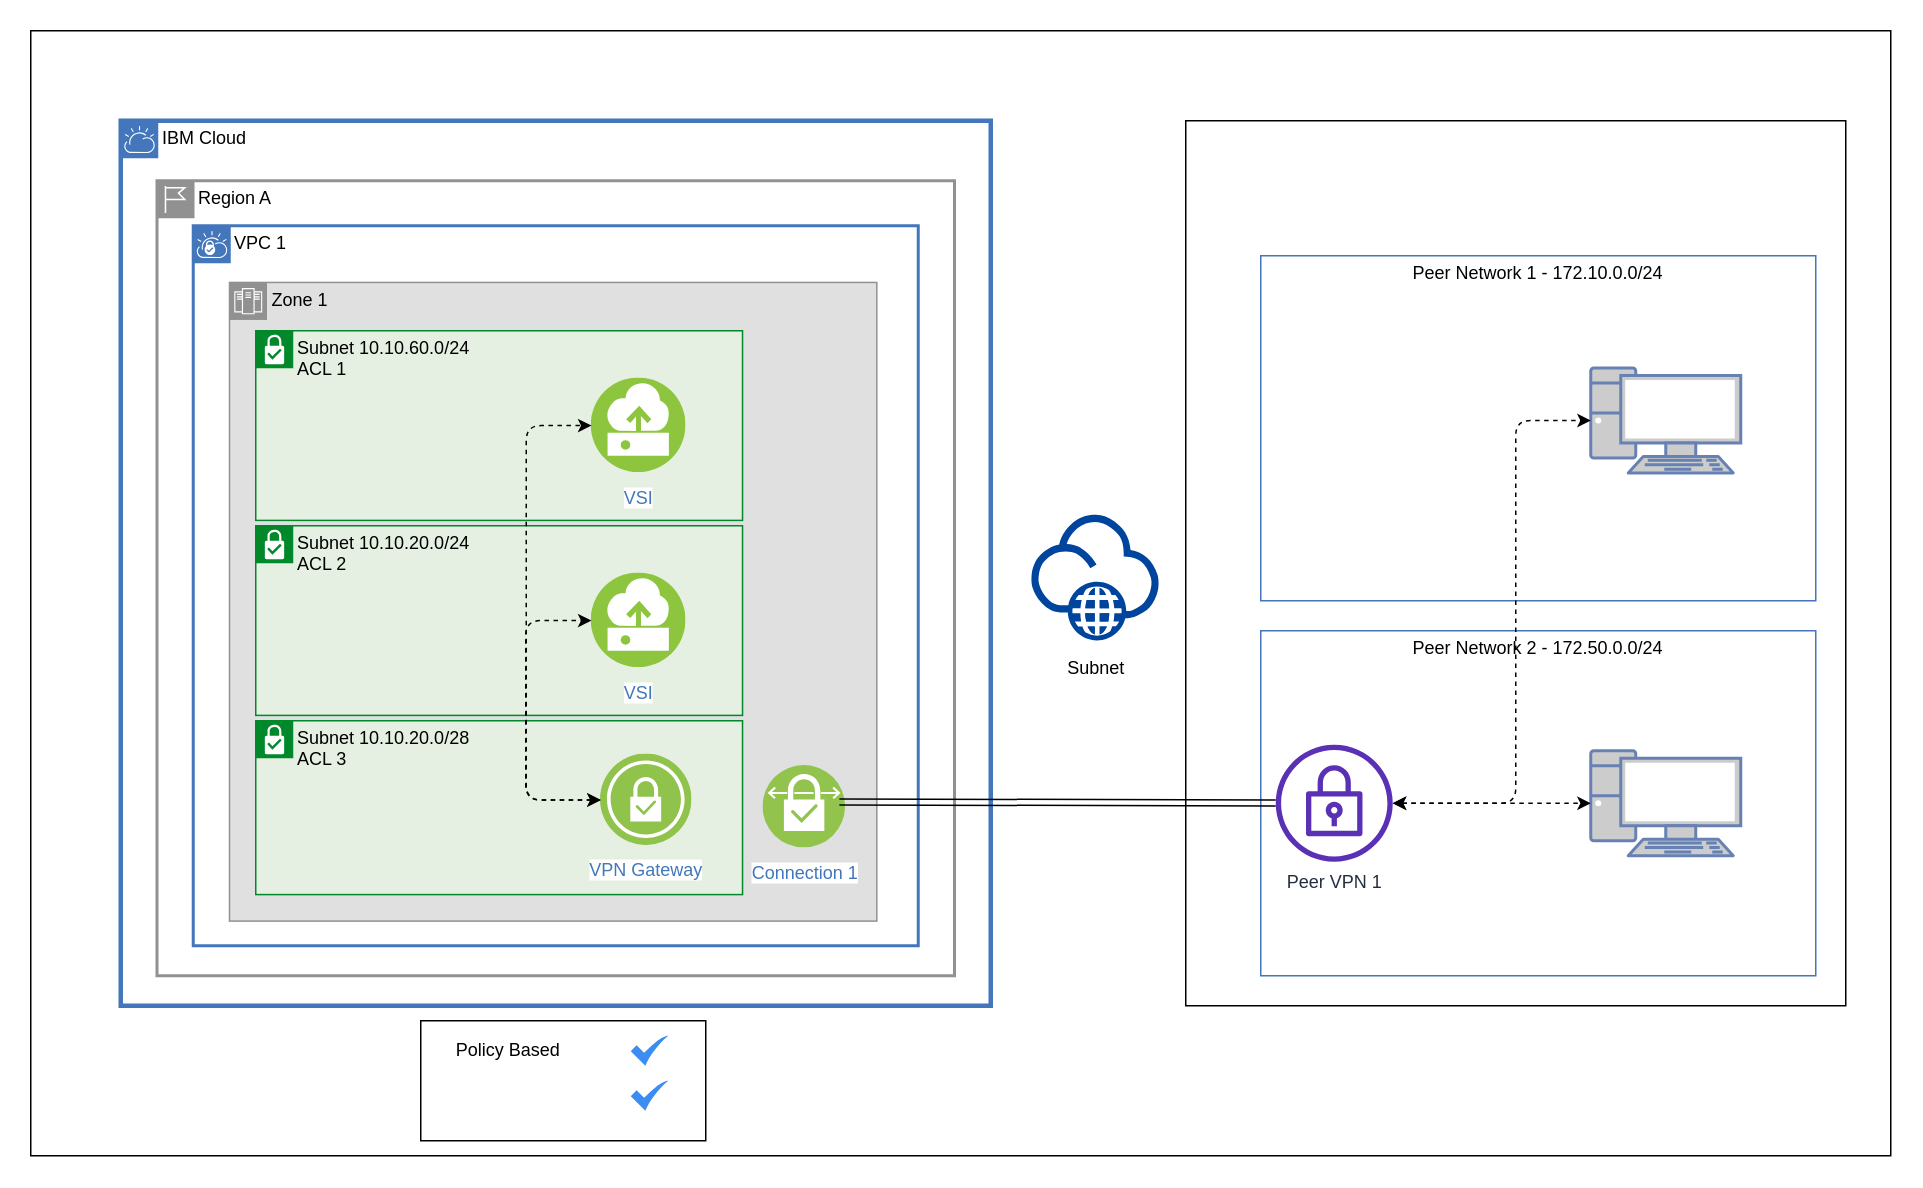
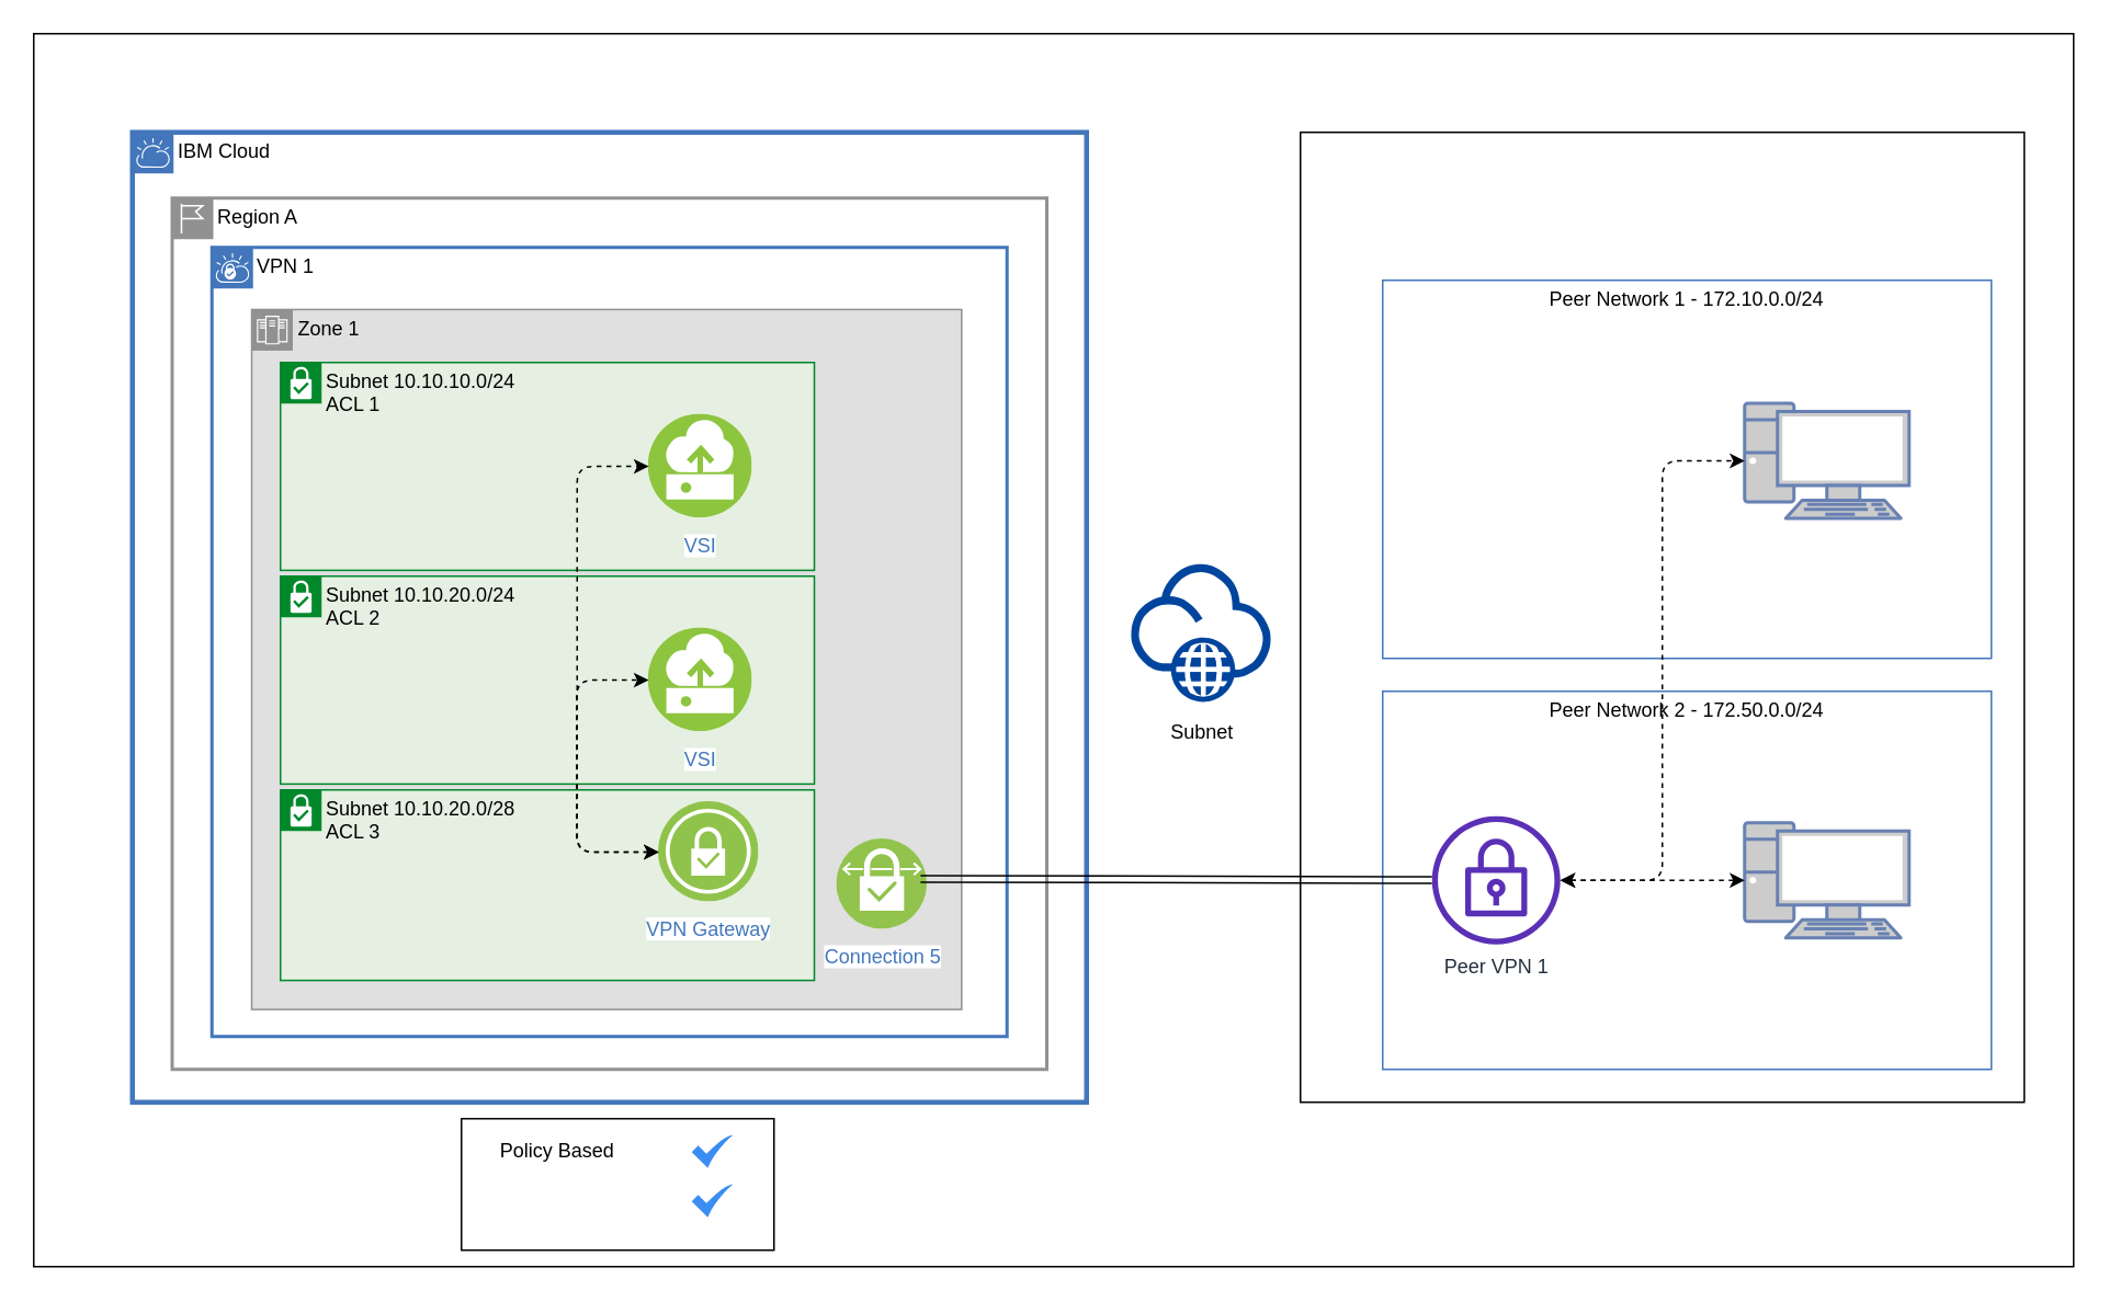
- <mxCell id="7" value="VPC 1" style="shape=mxgraph.ibm.box;prType=vpc;fontStyle=0;verticalAlign=top;align=left;spacingLeft=32;spacingTop=4;fillColor=none;rounded=0;whiteSpace=wrap;html=1;strokeColor=#4376BB;strokeWidth=2;dashed=0;container=1;spacing=-4;collapsible=0;expand=0;recursiveResize=0;" parent="6" vertex="1"><mxGeometry x="24.167" y="30" width="483.333" height="480" as="geometry" /></mxCell>
+ <mxCell id="7" value="VPN 1" style="shape=mxgraph.ibm.box;prType=vpc;fontStyle=0;verticalAlign=top;align=left;spacingLeft=32;spacingTop=4;fillColor=none;rounded=0;whiteSpace=wrap;html=1;strokeColor=#4376BB;strokeWidth=2;dashed=0;container=1;spacing=-4;collapsible=0;expand=0;recursiveResize=0;" parent="6" vertex="1"><mxGeometry x="24.167" y="30" width="483.333" height="480" as="geometry" /></mxCell>
- <mxCell id="9" value="Subnet 10.10.60.0/24&lt;br&gt;ACL 1" style="shape=mxgraph.ibm.box;prType=subnet;fontStyle=0;verticalAlign=top;align=left;spacingLeft=32;spacingTop=4;fillColor=#E6F0E2;rounded=0;whiteSpace=wrap;html=1;strokeColor=#00882B;strokeWidth=1;dashed=0;container=1;spacing=-4;collapsible=0;expand=0;recursiveResize=0;" parent="7" vertex="1"><mxGeometry x="41.666" y="70" width="324.524" height="126.429" as="geometry" /></mxCell>
+ <mxCell id="9" value="Subnet 10.10.10.0/24&lt;br&gt;ACL 1" style="shape=mxgraph.ibm.box;prType=subnet;fontStyle=0;verticalAlign=top;align=left;spacingLeft=32;spacingTop=4;fillColor=#E6F0E2;rounded=0;whiteSpace=wrap;html=1;strokeColor=#00882B;strokeWidth=1;dashed=0;container=1;spacing=-4;collapsible=0;expand=0;recursiveResize=0;" parent="7" vertex="1"><mxGeometry x="41.666" y="70" width="324.524" height="126.429" as="geometry" /></mxCell>
- <mxCell id="14" value="VPN Gateway" style="aspect=fixed;perimeter=ellipsePerimeter;html=1;align=center;shadow=0;dashed=0;fontColor=#4277BB;labelBackgroundColor=none;fontSize=12;spacingTop=3;image;image=img/lib/ibm/vpc/VPNGateway.svg;" parent="13" vertex="1"><mxGeometry x="230" y="22.34" width="61" height="61" as="geometry" /></mxCell>
+ <mxCell id="14" value="VPN Gateway" style="aspect=fixed;perimeter=ellipsePerimeter;html=1;align=center;shadow=0;dashed=0;fontColor=#4277BB;labelBackgroundColor=none;fontSize=12;spacingTop=3;image;image=img/lib/ibm/vpc/VPNGateway.svg;" parent="13" vertex="1"><mxGeometry x="230" y="7.34" width="61" height="61" as="geometry" /></mxCell>
- <mxCell id="23" value="Peer VPN 1" style="outlineConnect=0;fontColor=#232F3E;gradientColor=none;fillColor=#5A30B5;strokeColor=none;dashed=0;verticalLabelPosition=bottom;verticalAlign=top;align=center;html=1;fontSize=12;fontStyle=0;aspect=fixed;pointerEvents=1;shape=mxgraph.aws4.vpn_gateway;" parent="22" vertex="1"><mxGeometry x="10" y="76" width="78" height="78" as="geometry" /></mxCell>
+ <mxCell id="23" value="Peer VPN 1" style="outlineConnect=0;fontColor=#232F3E;gradientColor=none;fillColor=#5A30B5;strokeColor=none;dashed=0;verticalLabelPosition=bottom;verticalAlign=top;align=center;html=1;fontSize=12;fontStyle=0;aspect=fixed;pointerEvents=1;shape=mxgraph.aws4.vpn_gateway;" parent="22" vertex="1"><mxGeometry x="30" y="76" width="78" height="78" as="geometry" /></mxCell>
- <mxCell id="15" value="Connection 1" style="aspect=fixed;perimeter=ellipsePerimeter;html=1;align=center;shadow=0;dashed=0;fontColor=#4277BB;labelBackgroundColor=#ffffff;fontSize=12;spacingTop=3;image;image=img/lib/ibm/vpc/VPNConnection.svg;" parent="7" vertex="1"><mxGeometry x="380" y="360" width="55.01" height="55.01" as="geometry" /></mxCell>
+ <mxCell id="15" value="Connection 5" style="aspect=fixed;perimeter=ellipsePerimeter;html=1;align=center;shadow=0;dashed=0;fontColor=#4277BB;labelBackgroundColor=#ffffff;fontSize=12;spacingTop=3;image;image=img/lib/ibm/vpc/VPNConnection.svg;" parent="7" vertex="1"><mxGeometry x="380" y="360" width="55.01" height="55.01" as="geometry" /></mxCell>
